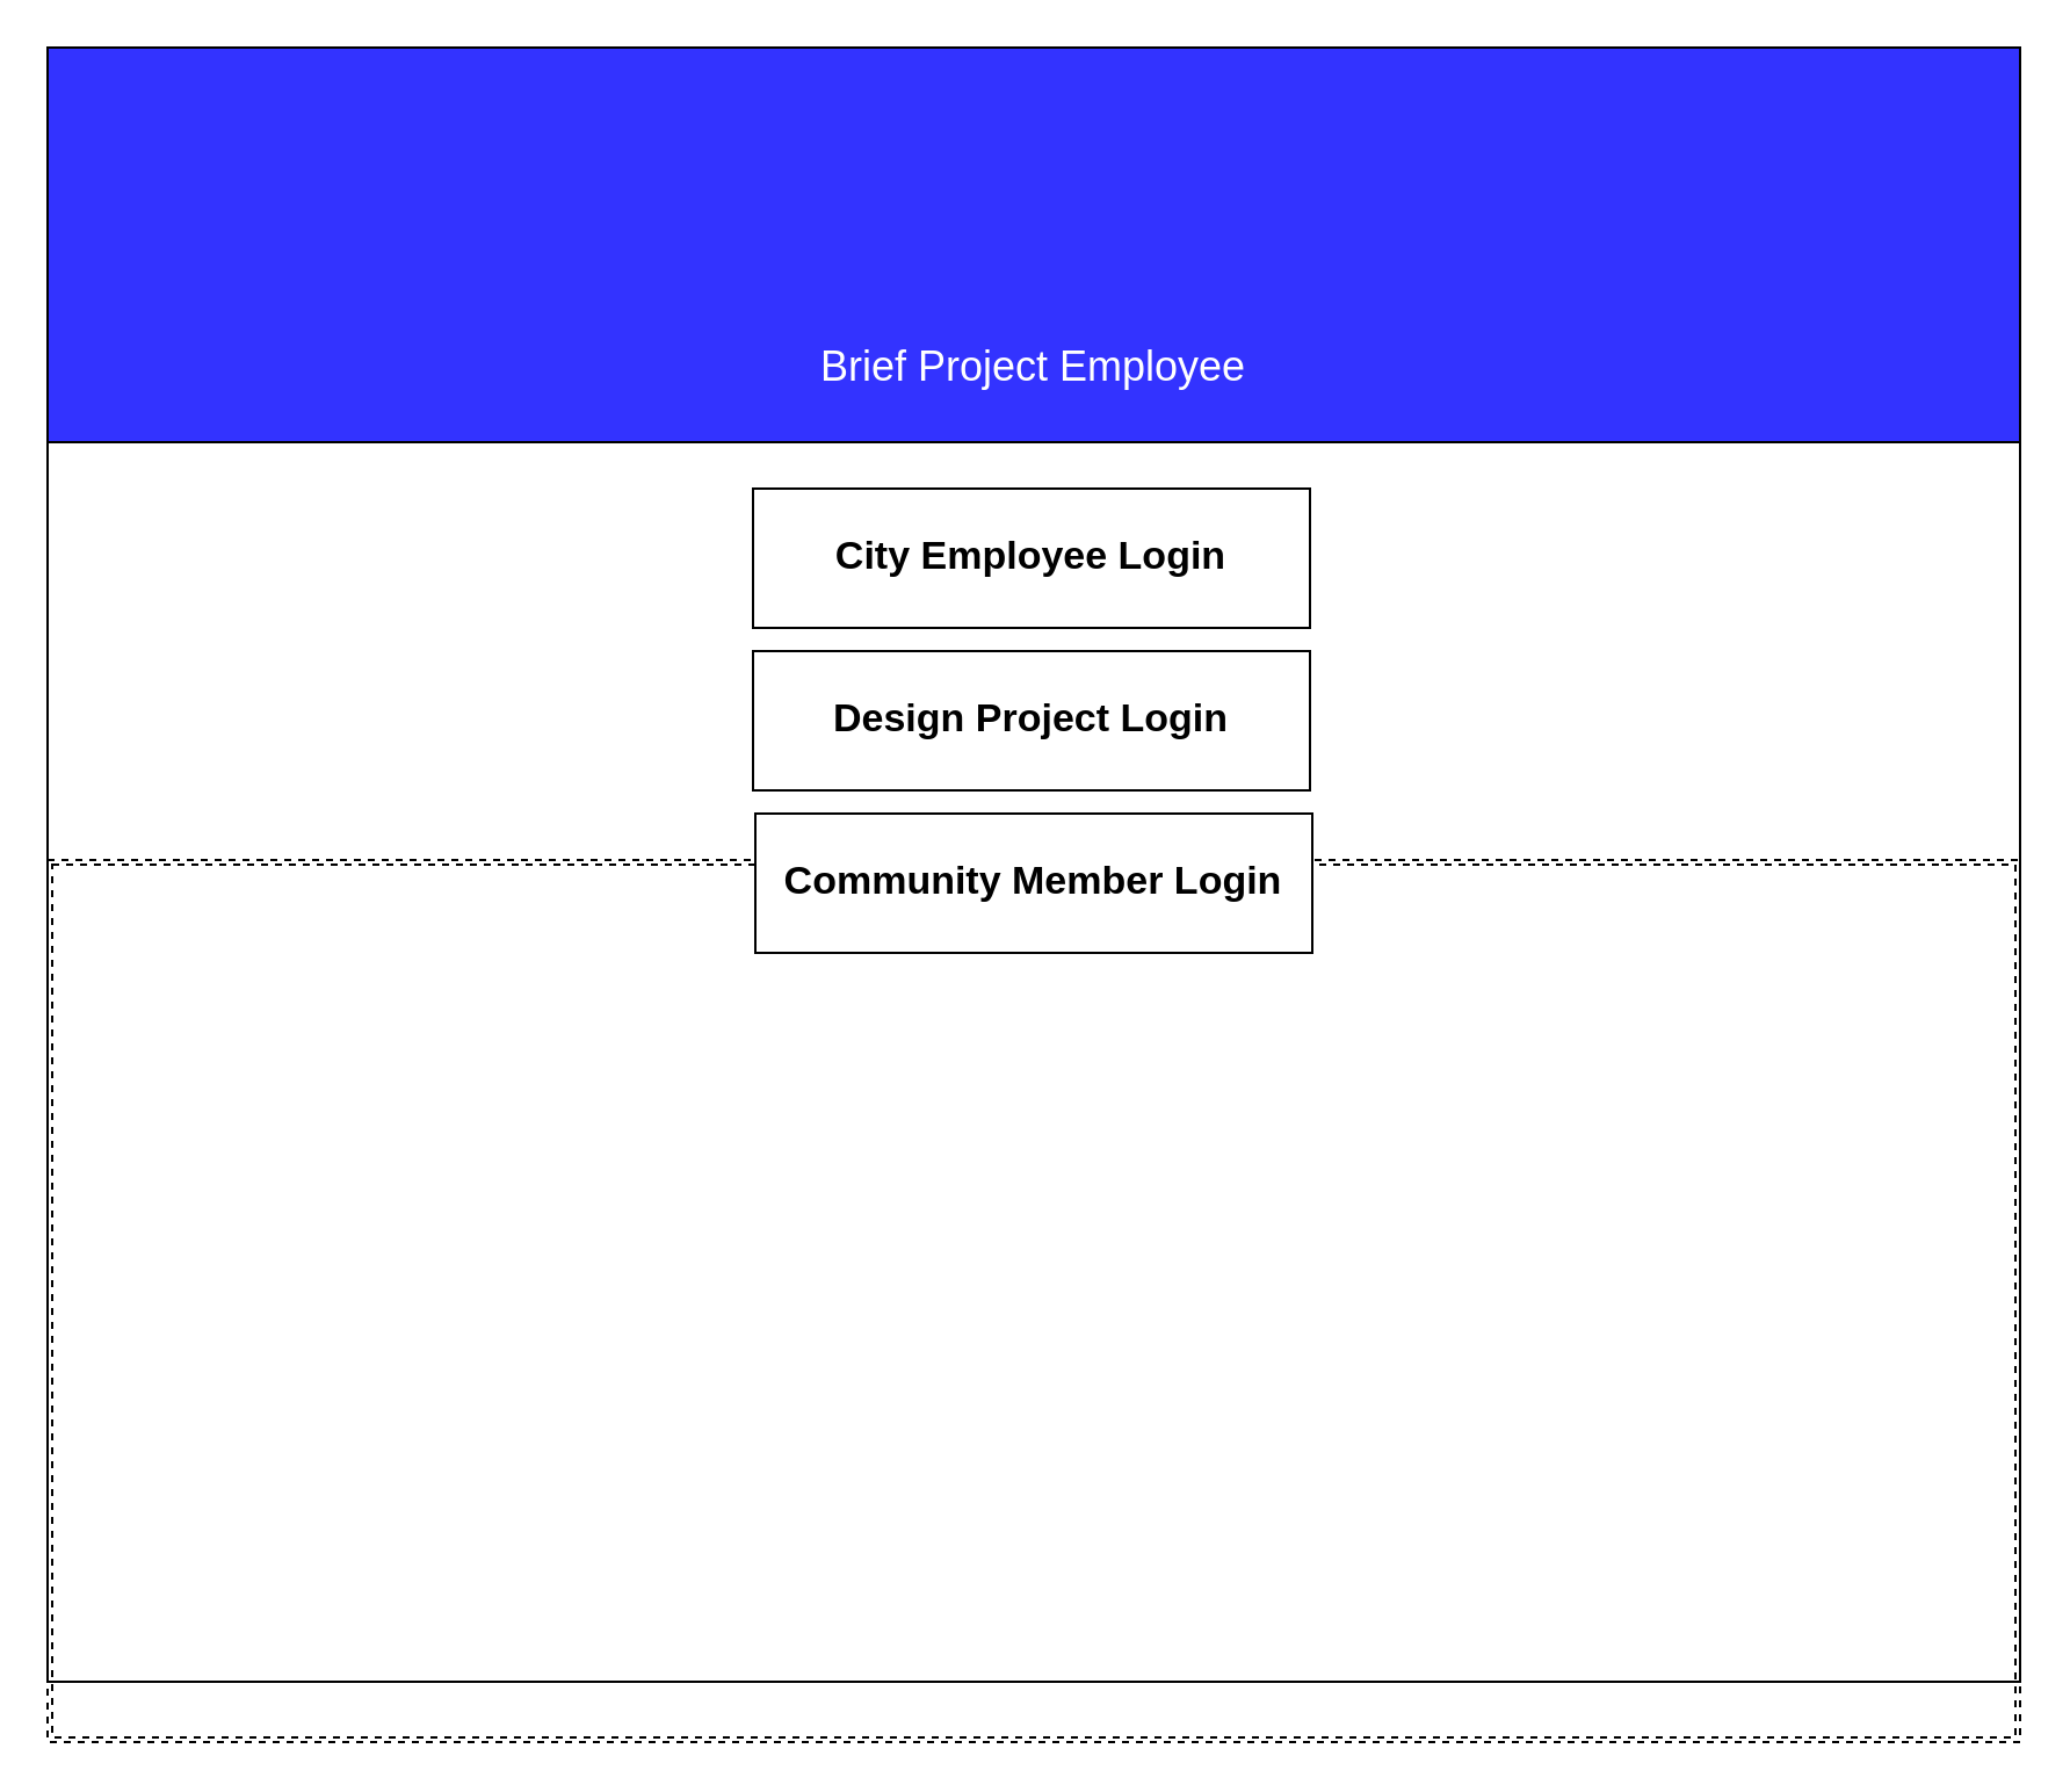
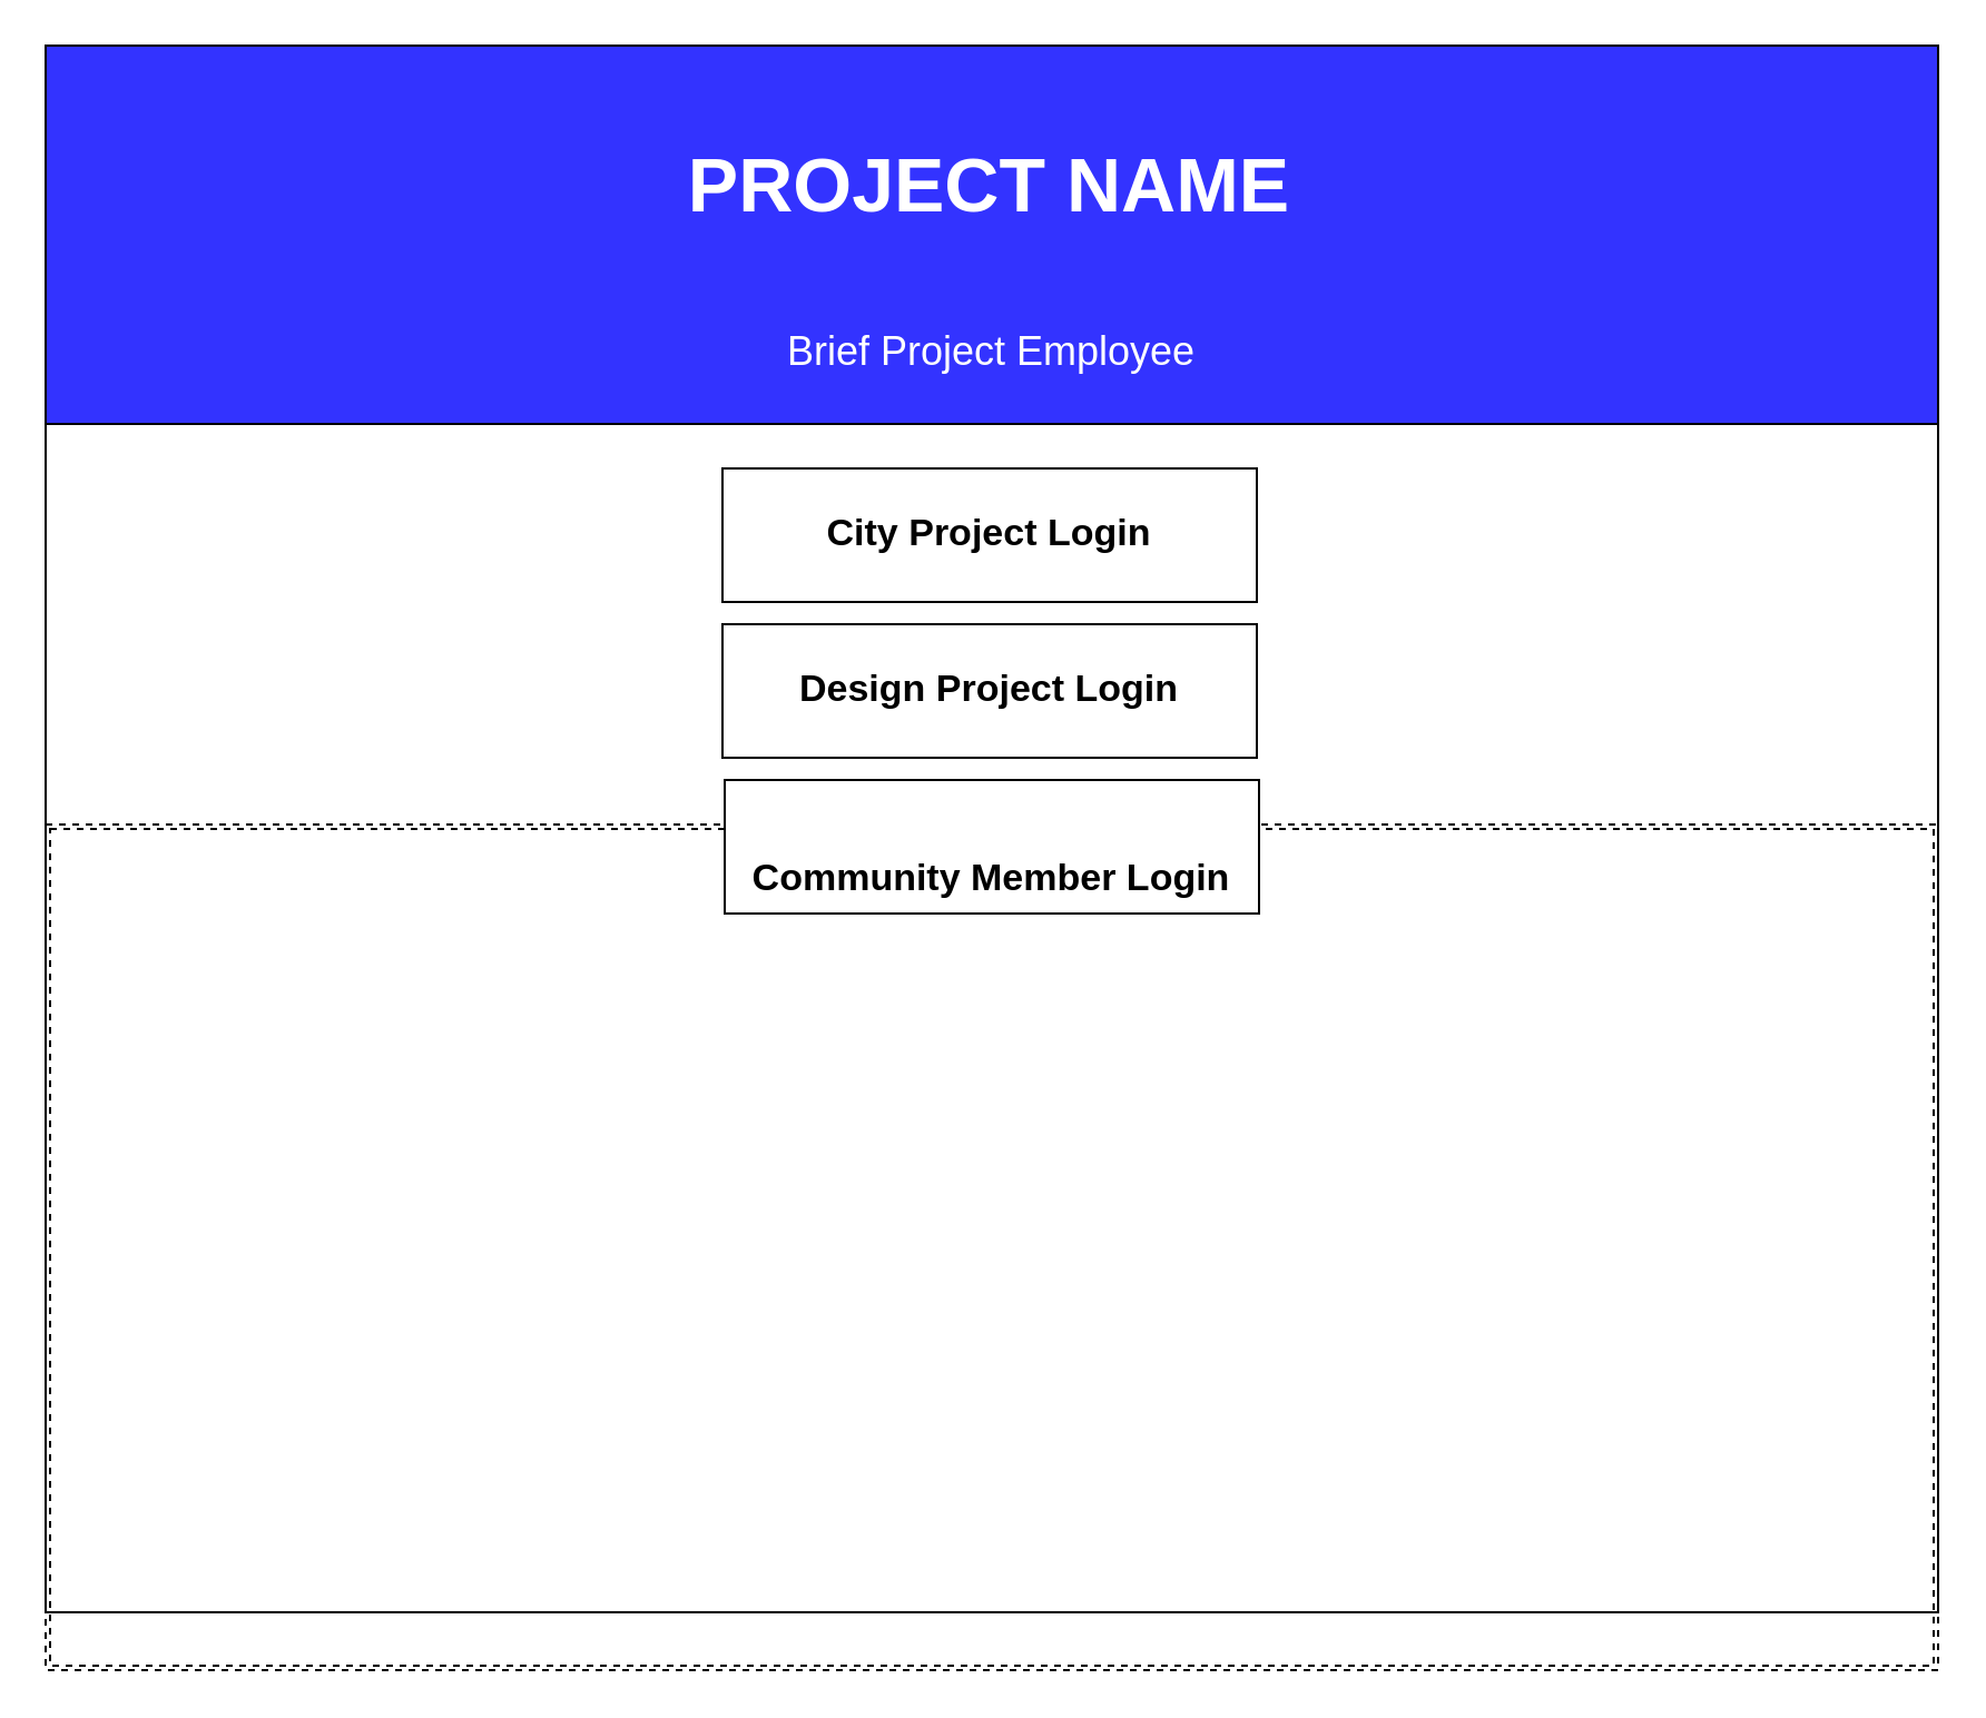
+ <mxCell id="9" value="PROJECT NAME" style="text;html=1;align=center;verticalAlign=middle;whiteSpace=wrap;rounded=0;fontSize=34;fontStyle=1;fontColor=#FFFFFF;" parent="1" vertex="1"><mxGeometry x="164" y="35" width="560" height="95" as="geometry" /></mxCell>
- <mxCell id="7" value="City Employee Login" style="text;html=1;strokeColor=none;fillColor=none;align=center;verticalAlign=middle;whiteSpace=wrap;rounded=0;fontSize=17;fontStyle=1" parent="1" vertex="1"><mxGeometry x="334" y="230" width="220" height="20" as="geometry" /></mxCell>
+ <mxCell id="7" value="City Project Login" style="text;html=1;strokeColor=none;fillColor=none;align=center;verticalAlign=middle;whiteSpace=wrap;rounded=0;fontSize=17;fontStyle=1" parent="1" vertex="1"><mxGeometry x="334" y="230" width="220" height="20" as="geometry" /></mxCell>
- <mxCell id="12" value="Community Member Login" style="text;html=1;strokeColor=none;fillColor=none;align=center;verticalAlign=middle;whiteSpace=wrap;rounded=0;fontSize=17;fontStyle=1" parent="1" vertex="1"><mxGeometry x="335" y="370" width="220" height="20" as="geometry" /></mxCell>
+ <mxCell id="12" value="Community Member Login" style="text;html=1;strokeColor=none;fillColor=none;align=center;verticalAlign=middle;whiteSpace=wrap;rounded=0;fontSize=17;fontStyle=1" parent="1" vertex="1"><mxGeometry x="335" y="385" width="220" height="20" as="geometry" /></mxCell>
